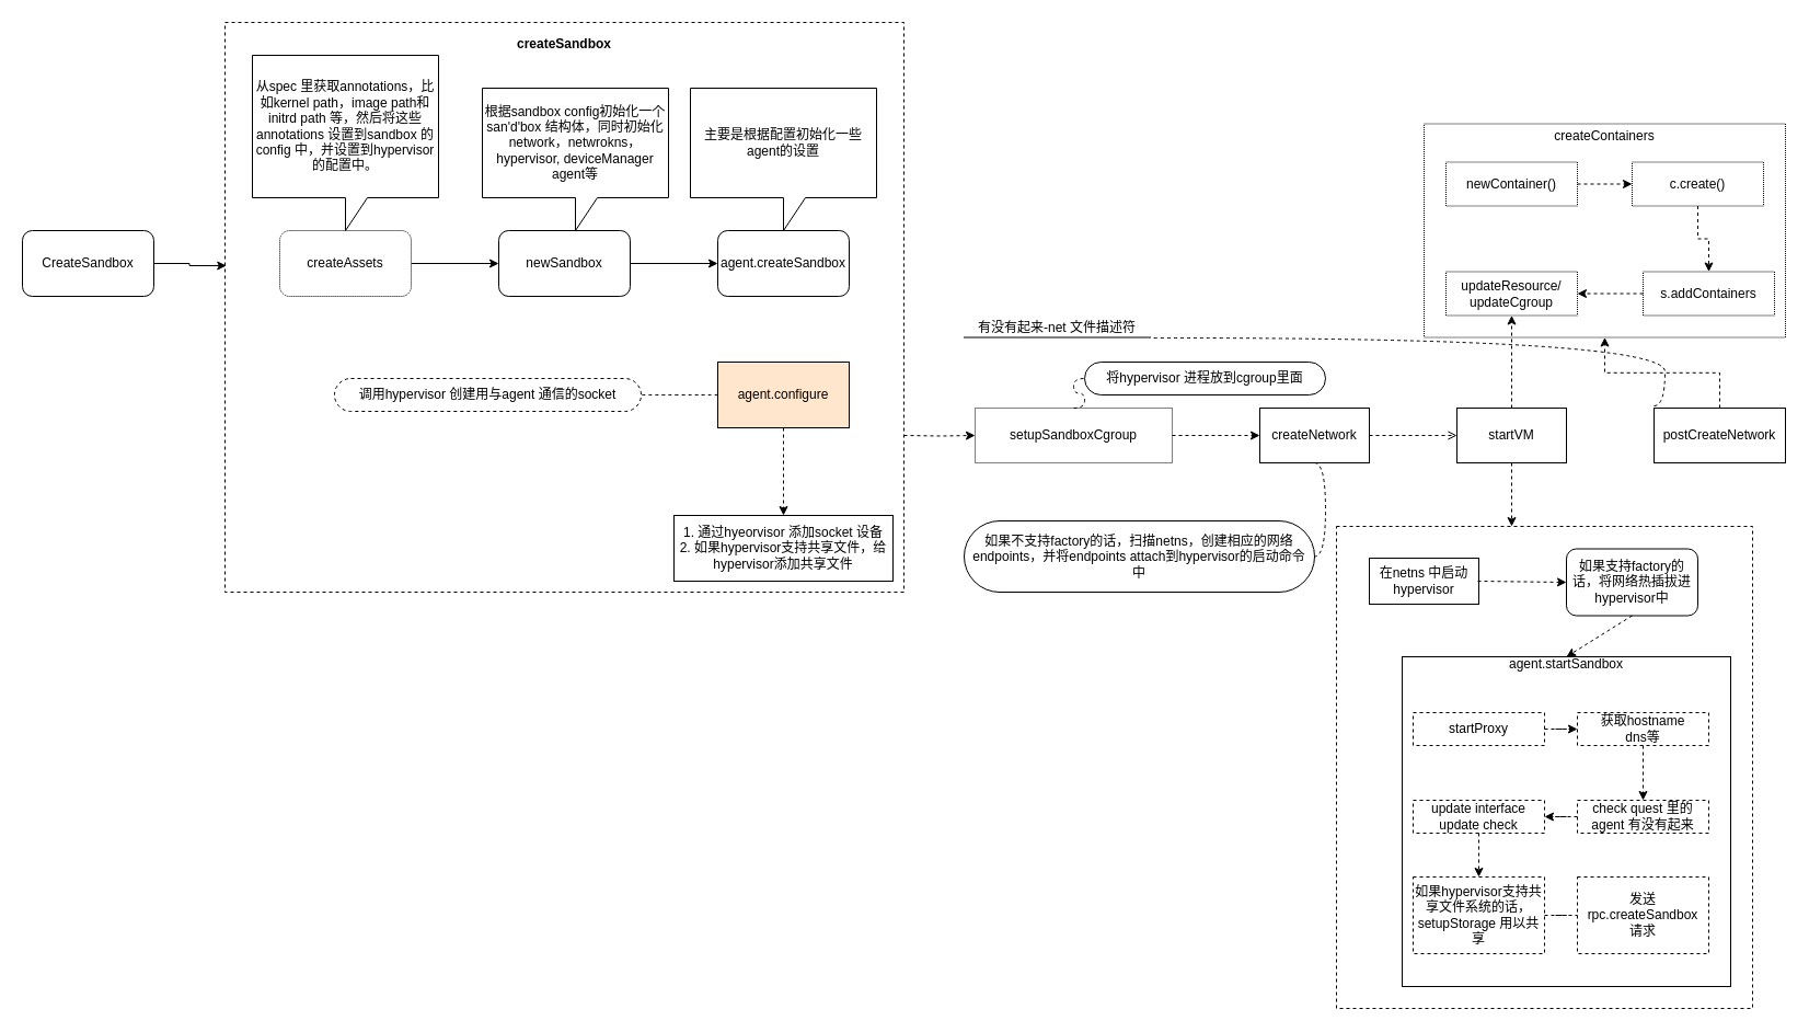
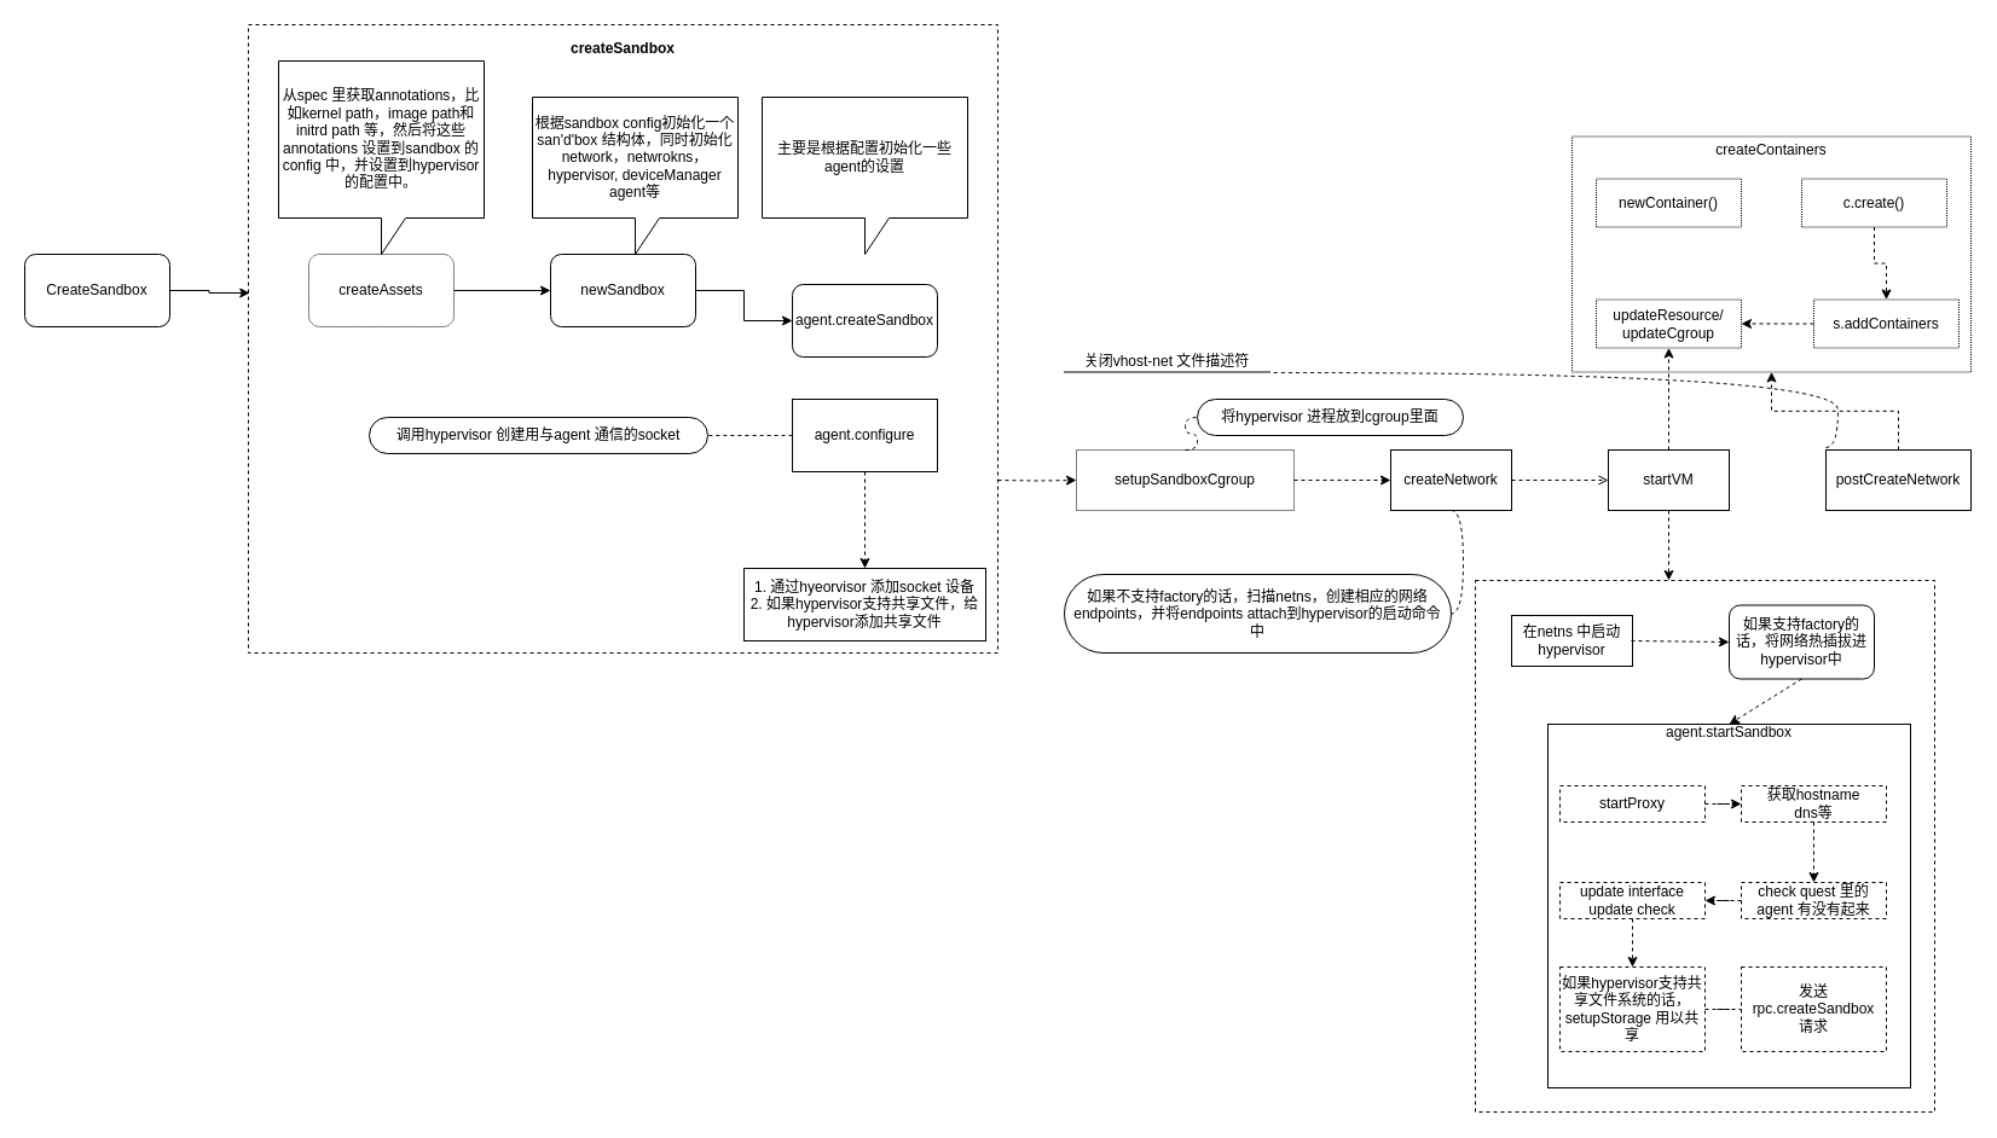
- <mxCell id="38" value="" style="edgeStyle=orthogonalEdgeStyle;rounded=0;orthogonalLoop=1;jettySize=auto;html=1;dashed=1;" parent="1" source="40" target="44" edge="1"><mxGeometry relative="1" as="geometry" /></mxCell>
- <mxCell id="10" value="agent.createSandbox" style="rounded=1;whiteSpace=wrap;html=1;" parent="1" vertex="1"><mxGeometry x="655" y="210" width="120" height="60" as="geometry" /></mxCell>
+ <mxCell id="10" value="agent.createSandbox" style="rounded=1;whiteSpace=wrap;html=1;" parent="1" vertex="1"><mxGeometry x="655" y="235" width="120" height="60" as="geometry" /></mxCell>
- <mxCell id="36" value="有没有起来-net 文件描述符" style="whiteSpace=wrap;html=1;shape=partialRectangle;top=0;left=0;bottom=1;right=0;points=[[0,1],[1,1]];strokeColor=#000000;fillColor=none;align=center;verticalAlign=bottom;routingCenterY=0.5;snapToPoint=1;container=1;recursiveResize=0;autosize=1;treeFolding=1;treeMoving=1;" parent="1" vertex="1"><mxGeometry x="880" y="287.5" width="170" height="20" as="geometry" /></mxCell>
+ <mxCell id="36" value="关闭vhost-net 文件描述符" style="whiteSpace=wrap;html=1;shape=partialRectangle;top=0;left=0;bottom=1;right=0;points=[[0,1],[1,1]];strokeColor=#000000;fillColor=none;align=center;verticalAlign=bottom;routingCenterY=0.5;snapToPoint=1;container=1;recursiveResize=0;autosize=1;treeFolding=1;treeMoving=1;" parent="1" vertex="1"><mxGeometry x="880" y="287.5" width="170" height="20" as="geometry" /></mxCell>
- <mxCell id="17" value="调用hypervisor 创建用与agent 通信的socket" style="whiteSpace=wrap;html=1;rounded=1;arcSize=50;align=center;verticalAlign=middle;container=1;recursiveResize=0;strokeWidth=1;autosize=1;spacing=4;treeFolding=1;treeMoving=1;dashed=1;" parent="1" vertex="1"><mxGeometry x="305" y="345" width="280" height="30" as="geometry" /></mxCell>
+ <mxCell id="17" value="调用hypervisor 创建用与agent 通信的socket" style="whiteSpace=wrap;html=1;rounded=1;arcSize=50;align=center;verticalAlign=middle;container=1;recursiveResize=0;strokeWidth=1;autosize=1;spacing=4;treeFolding=1;treeMoving=1;" parent="1" vertex="1"><mxGeometry x="305" y="345" width="280" height="30" as="geometry" /></mxCell>
- <mxCell id="15" value="agent.configure" style="rounded=0;whiteSpace=wrap;html=1;fillColor=#ffe6cc;" parent="1" vertex="1"><mxGeometry x="655" y="330" width="120" height="60" as="geometry" /></mxCell>
+ <mxCell id="15" value="agent.configure" style="rounded=0;whiteSpace=wrap;html=1;" parent="1" vertex="1"><mxGeometry x="655" y="330" width="120" height="60" as="geometry" /></mxCell>
